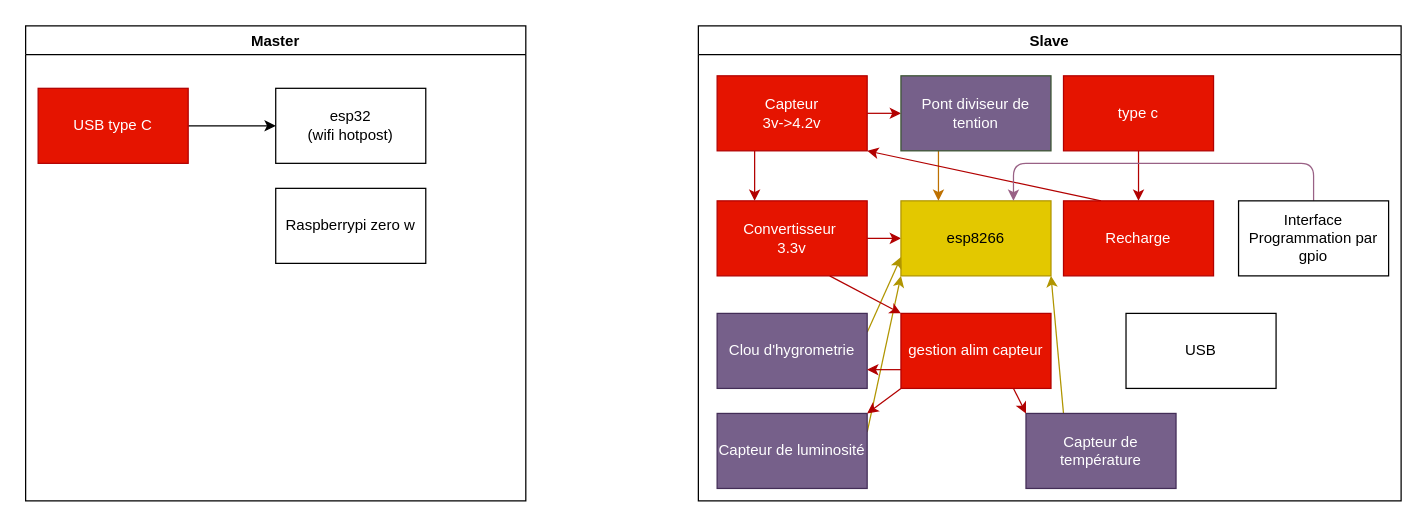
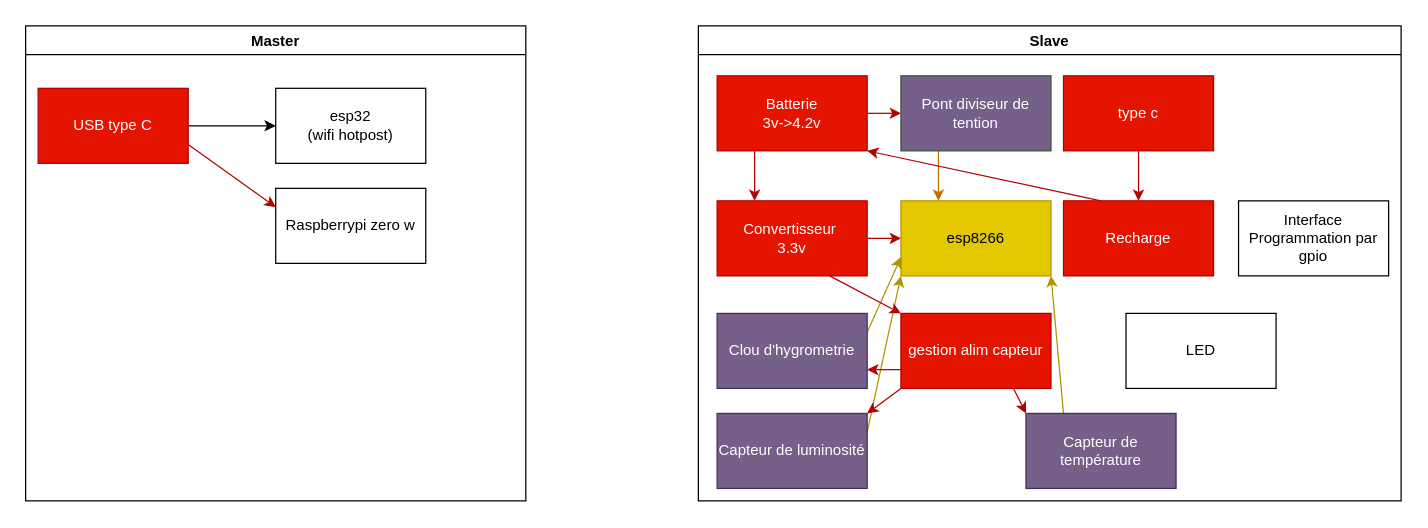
- <mxCell id="11" value="Capteur&lt;br&gt;3v-&amp;gt;4.2v" style="rounded=0;whiteSpace=wrap;html=1;fillColor=#e51400;fontColor=#ffffff;strokeColor=#B20000;" vertex="1" parent="8"><mxGeometry x="15" y="40" width="120" height="60" as="geometry" /></mxCell>
+ <mxCell id="11" value="Batterie&lt;br&gt;3v-&amp;gt;4.2v" style="rounded=0;whiteSpace=wrap;html=1;fillColor=#e51400;fontColor=#ffffff;strokeColor=#B20000;" vertex="1" parent="8"><mxGeometry x="15" y="40" width="120" height="60" as="geometry" /></mxCell>
- <mxCell id="33" style="edgeStyle=none;html=1;exitX=0.5;exitY=0;exitDx=0;exitDy=0;entryX=0.75;entryY=0;entryDx=0;entryDy=0;fillColor=#e6d0de;strokeColor=#996185;gradientColor=#d5739d;" edge="1" parent="8" source="34" target="14"><mxGeometry relative="1" as="geometry"><Array as="points"><mxPoint x="492" y="110" /><mxPoint x="252" y="110" /></Array></mxGeometry></mxCell>
+ <mxCell id="5" style="edgeStyle=none;html=1;exitX=1;exitY=0.75;exitDx=0;exitDy=0;entryX=0;entryY=0.25;entryDx=0;entryDy=0;fillColor=#e51400;strokeColor=#B20000;" edge="1" parent="2" source="7" target="4"><mxGeometry relative="1" as="geometry" /></mxCell>
- <mxCell id="32" value="USB" style="rounded=0;whiteSpace=wrap;html=1;" vertex="1" parent="8"><mxGeometry x="342" y="230" width="120" height="60" as="geometry" /></mxCell>
+ <mxCell id="32" value="LED" style="rounded=0;whiteSpace=wrap;html=1;" vertex="1" parent="8"><mxGeometry x="342" y="230" width="120" height="60" as="geometry" /></mxCell>
